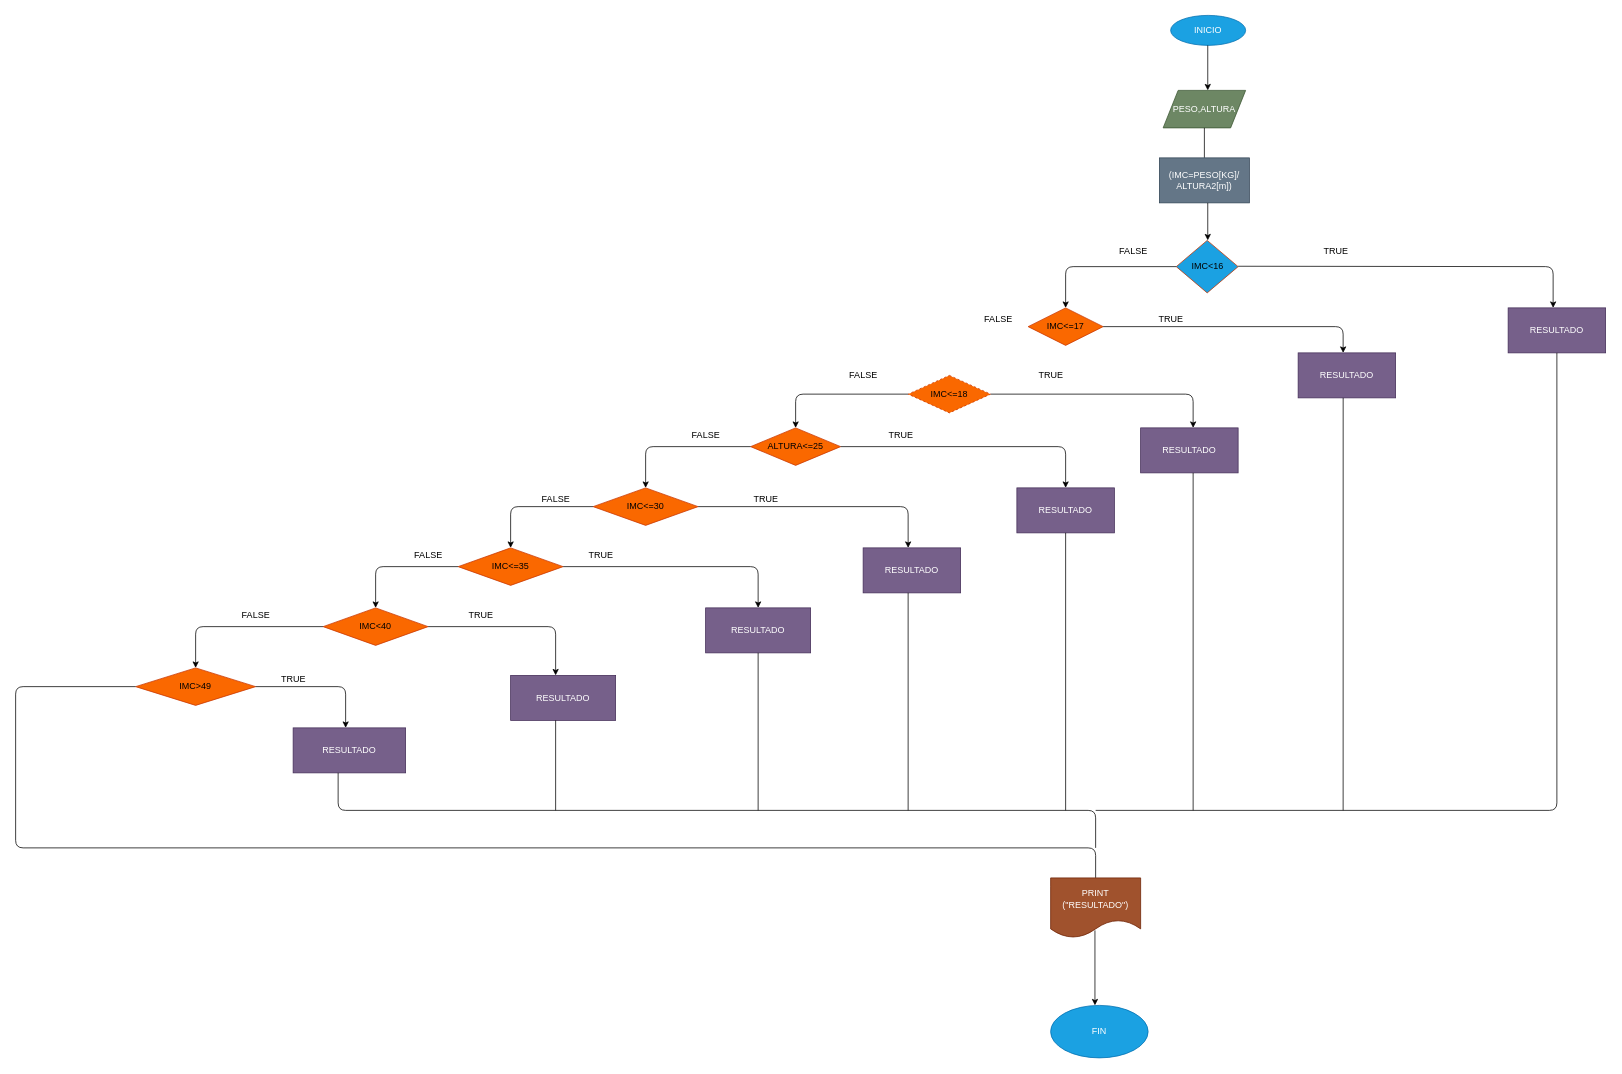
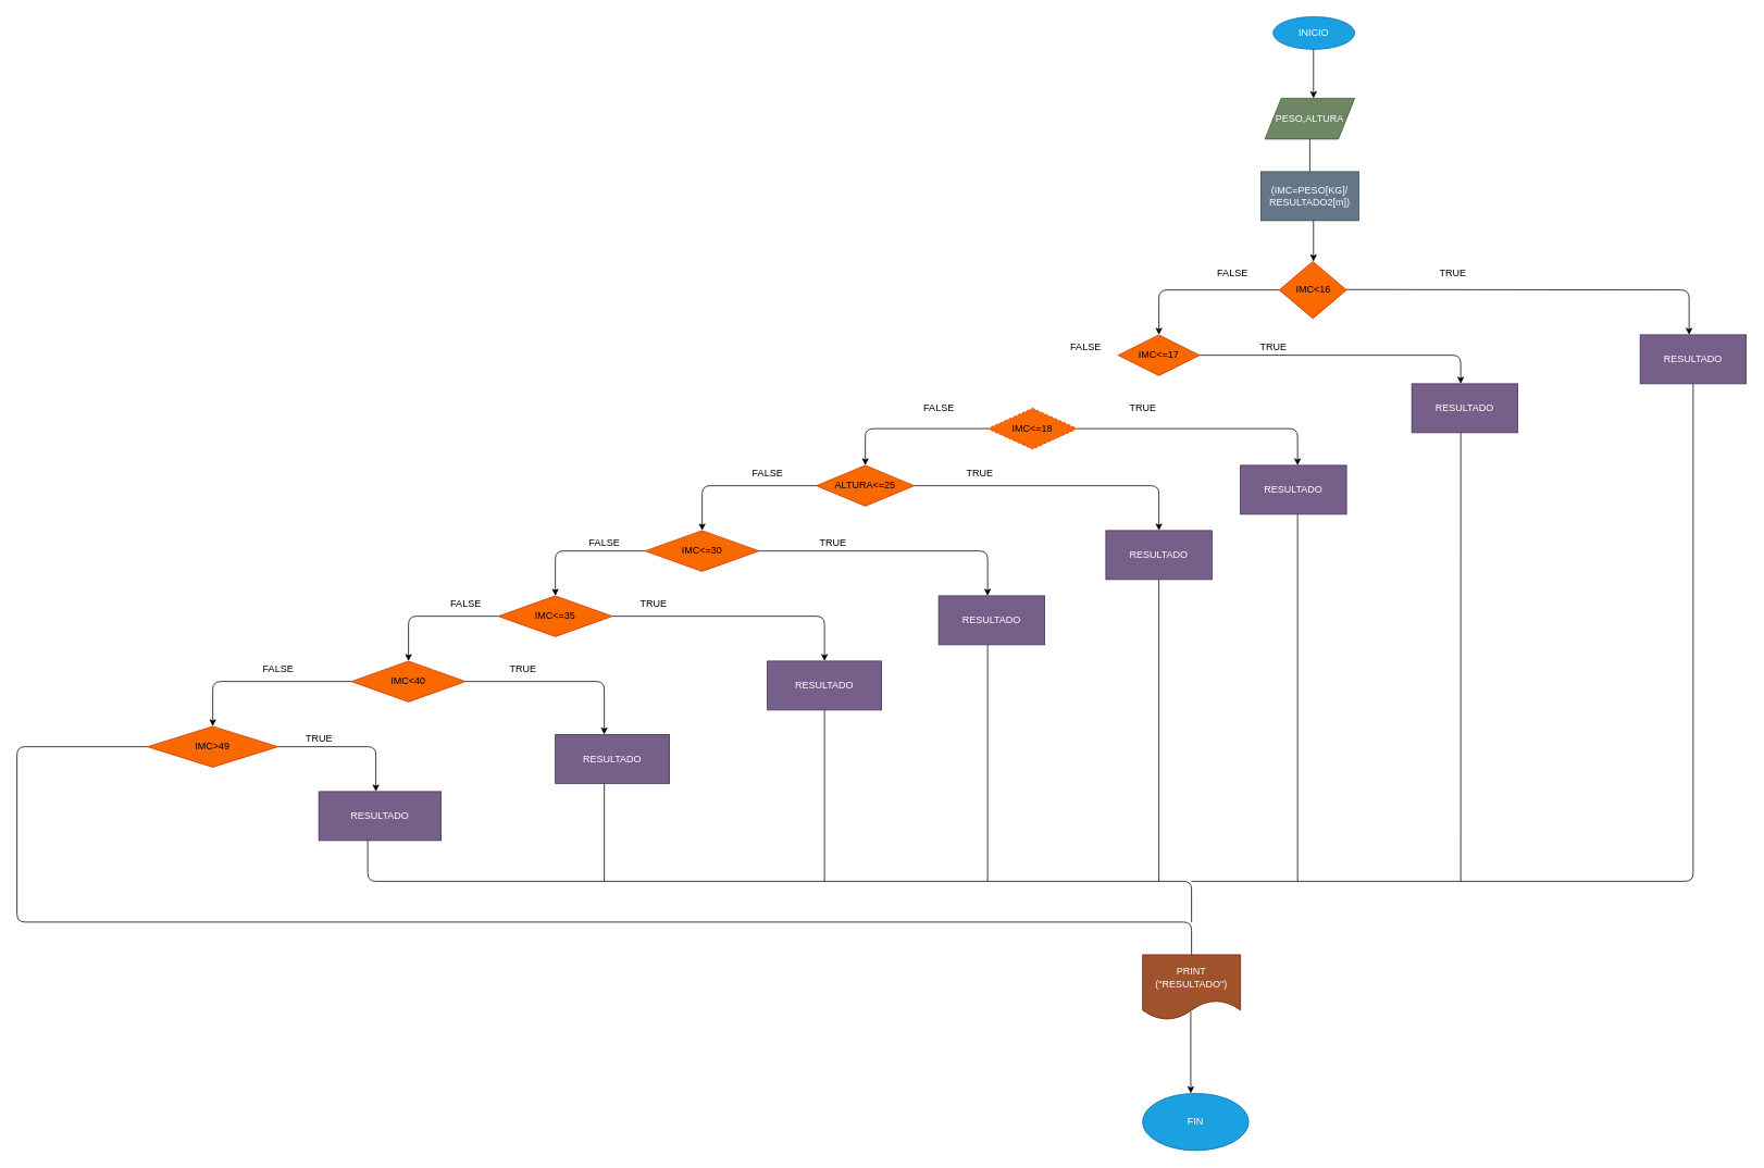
- <mxCell id="6" value="(IMC=PESO[KG]/&lt;br&gt;ALTURA2[m])" style="rounded=0;whiteSpace=wrap;html=1;fillColor=#647687;fontColor=#ffffff;strokeColor=#314354;" vertex="1" parent="1"><mxGeometry x="1545" y="210" width="120" height="60" as="geometry" /></mxCell>
+ <mxCell id="6" value="(IMC=PESO[KG]/&lt;br&gt;RESULTADO2[m])" style="rounded=0;whiteSpace=wrap;html=1;fillColor=#647687;fontColor=#ffffff;strokeColor=#314354;" vertex="1" parent="1"><mxGeometry x="1545" y="210" width="120" height="60" as="geometry" /></mxCell>
- <mxCell id="8" value="IMC&amp;lt;16" style="rhombus;whiteSpace=wrap;html=1;fillColor=#1ba1e2;fontColor=#000000;strokeColor=#C73500;" vertex="1" parent="1"><mxGeometry x="1567.5" y="320" width="82.5" height="70" as="geometry" /></mxCell>
+ <mxCell id="8" value="IMC&amp;lt;16" style="rhombus;whiteSpace=wrap;html=1;fillColor=#fa6800;fontColor=#000000;strokeColor=#C73500;" vertex="1" parent="1"><mxGeometry x="1567.5" y="320" width="82.5" height="70" as="geometry" /></mxCell>
